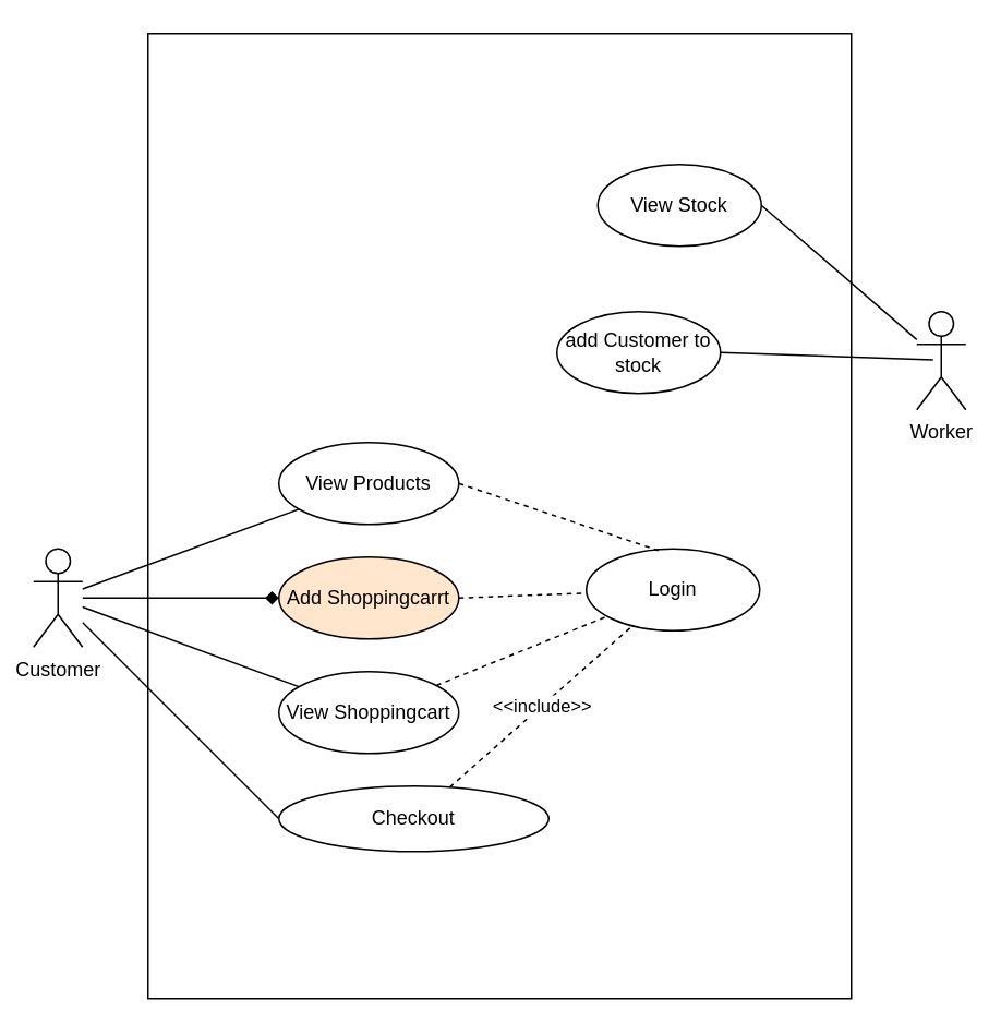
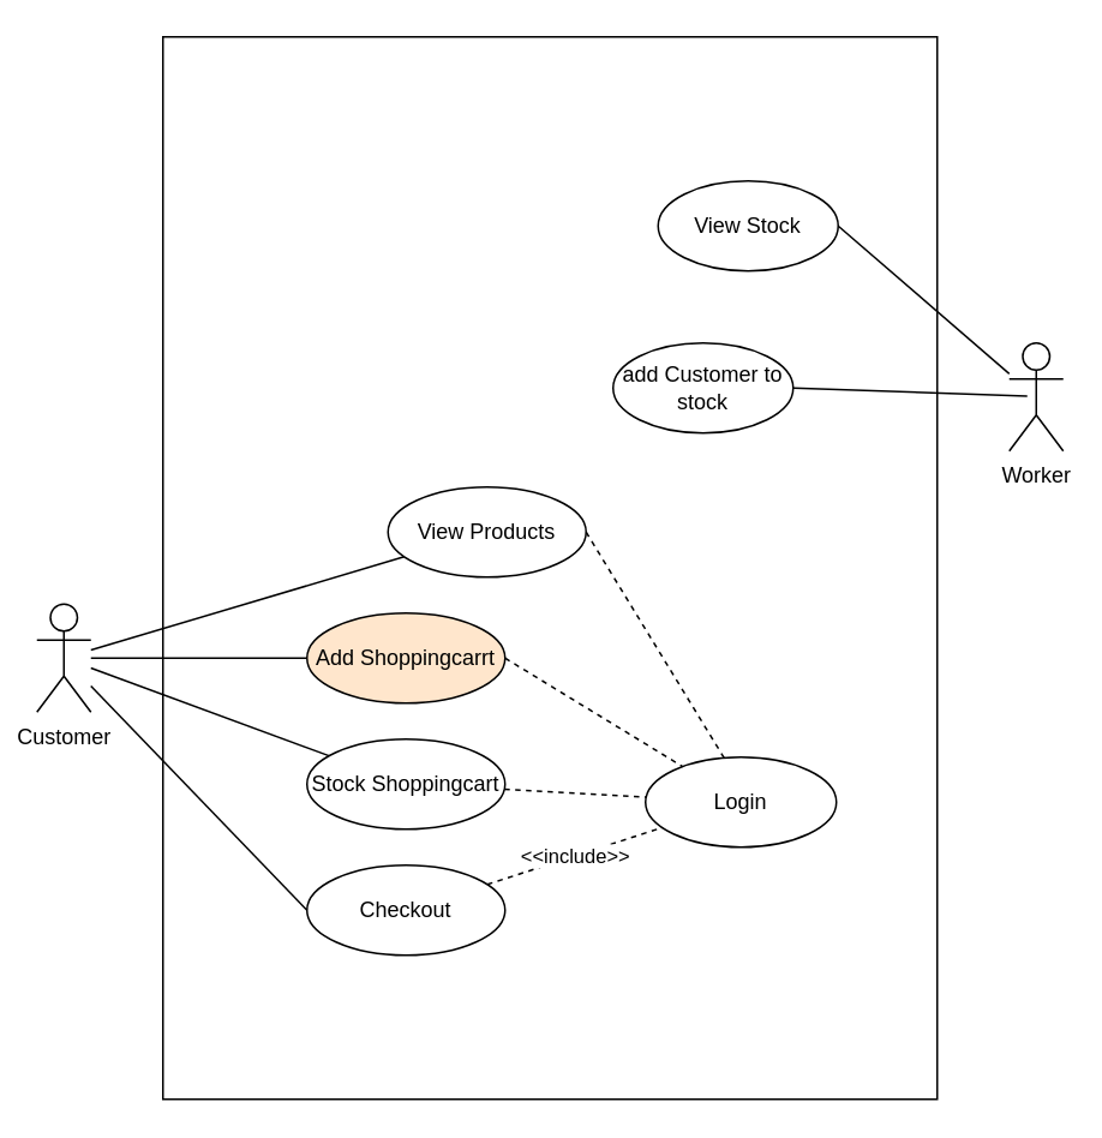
- <mxCell id="5" value="View Products" style="ellipse;whiteSpace=wrap;html=1;" vertex="1" parent="1"><mxGeometry x="170" y="270" width="110" height="50" as="geometry" /></mxCell>
+ <mxCell id="5" value="View Products" style="ellipse;whiteSpace=wrap;html=1;" vertex="1" parent="1"><mxGeometry x="215" y="270" width="110" height="50" as="geometry" /></mxCell>
- <mxCell id="8" value="Login" style="ellipse;whiteSpace=wrap;html=1;" vertex="1" parent="1"><mxGeometry x="358" y="335" width="106" height="50" as="geometry" /></mxCell>
+ <mxCell id="8" value="Login" style="ellipse;whiteSpace=wrap;html=1;" vertex="1" parent="1"><mxGeometry x="358" y="420" width="106" height="50" as="geometry" /></mxCell>
- <mxCell id="13" value="" style="endArrow=diamond;html=1;rounded=0;" edge="1" parent="1" source="2" target="11"><mxGeometry width="50" height="50" relative="1" as="geometry"><mxPoint x="50" y="224.375" as="sourcePoint" /><mxPoint x="192.574" y="170.91" as="targetPoint" /></mxGeometry></mxCell>
+ <mxCell id="13" value="" style="endArrow=none;html=1;rounded=0;" edge="1" parent="1" source="2" target="11"><mxGeometry width="50" height="50" relative="1" as="geometry"><mxPoint x="50" y="224.375" as="sourcePoint" /><mxPoint x="192.574" y="170.91" as="targetPoint" /></mxGeometry></mxCell>
- <mxCell id="6" value="View Shoppingcart" style="ellipse;whiteSpace=wrap;html=1;" vertex="1" parent="1"><mxGeometry x="170" y="410" width="110" height="50" as="geometry" /></mxCell>
+ <mxCell id="6" value="Stock Shoppingcart" style="ellipse;whiteSpace=wrap;html=1;" vertex="1" parent="1"><mxGeometry x="170" y="410" width="110" height="50" as="geometry" /></mxCell>
- <mxCell id="7" value="Checkout" style="ellipse;whiteSpace=wrap;html=1;" vertex="1" parent="1"><mxGeometry x="170" y="480" width="165" height="40" as="geometry" /></mxCell>
+ <mxCell id="7" value="Checkout" style="ellipse;whiteSpace=wrap;html=1;" vertex="1" parent="1"><mxGeometry x="170" y="480" width="110" height="50" as="geometry" /></mxCell>
